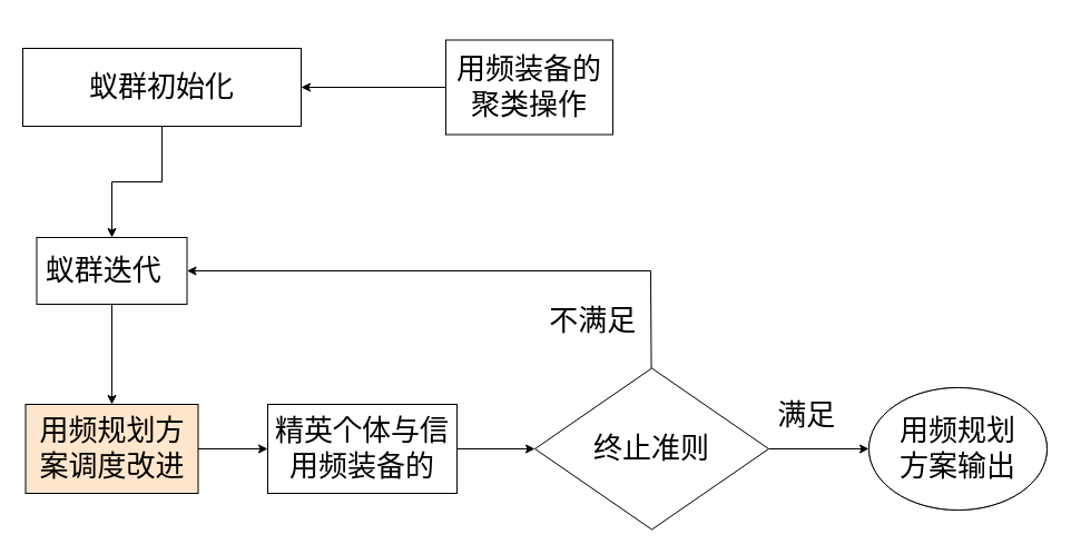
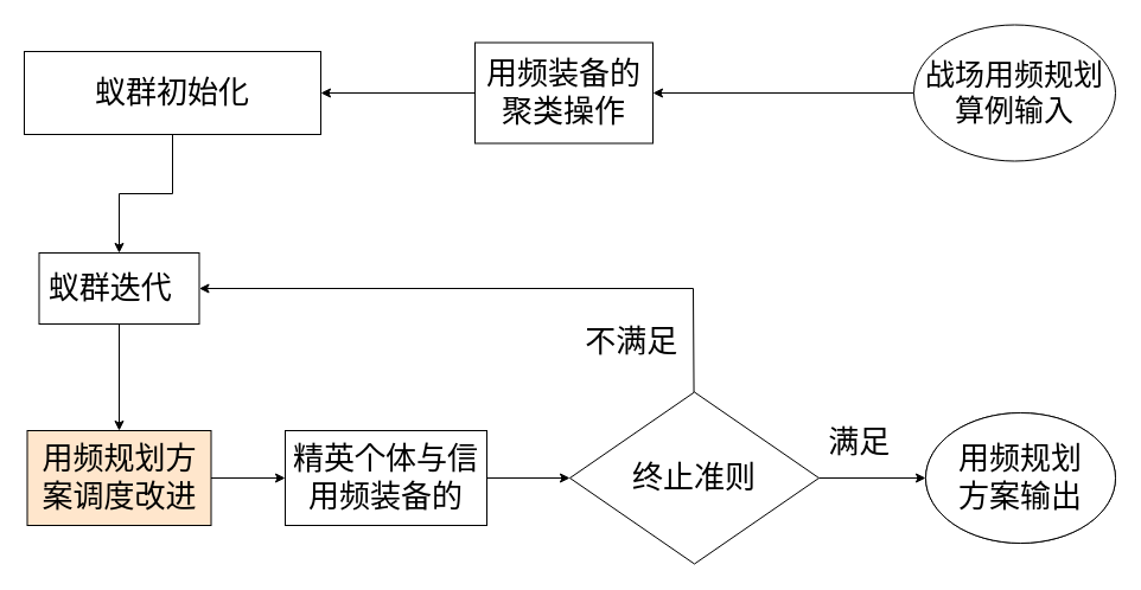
+ <mxCell id="20" style="edgeStyle=orthogonalEdgeStyle;rounded=0;orthogonalLoop=1;jettySize=auto;html=1;entryX=1;entryY=0.5;entryDx=0;entryDy=0;" parent="1" source="21" target="3" edge="1"><mxGeometry relative="1" as="geometry" /></mxCell>
+ <mxCell id="21" value="&lt;div style=&quot;font-size: 25px&quot;&gt;&lt;pre&gt;&lt;font style=&quot;font-size: 25px&quot;&gt;战场用频规划&lt;br&gt;算例输入&lt;/font&gt;&lt;/pre&gt;&lt;/div&gt;" style="ellipse;whiteSpace=wrap;html=1;rounded=0;" parent="1" vertex="1"><mxGeometry x="770" y="20.5" width="170" height="115" as="geometry" /></mxCell>
